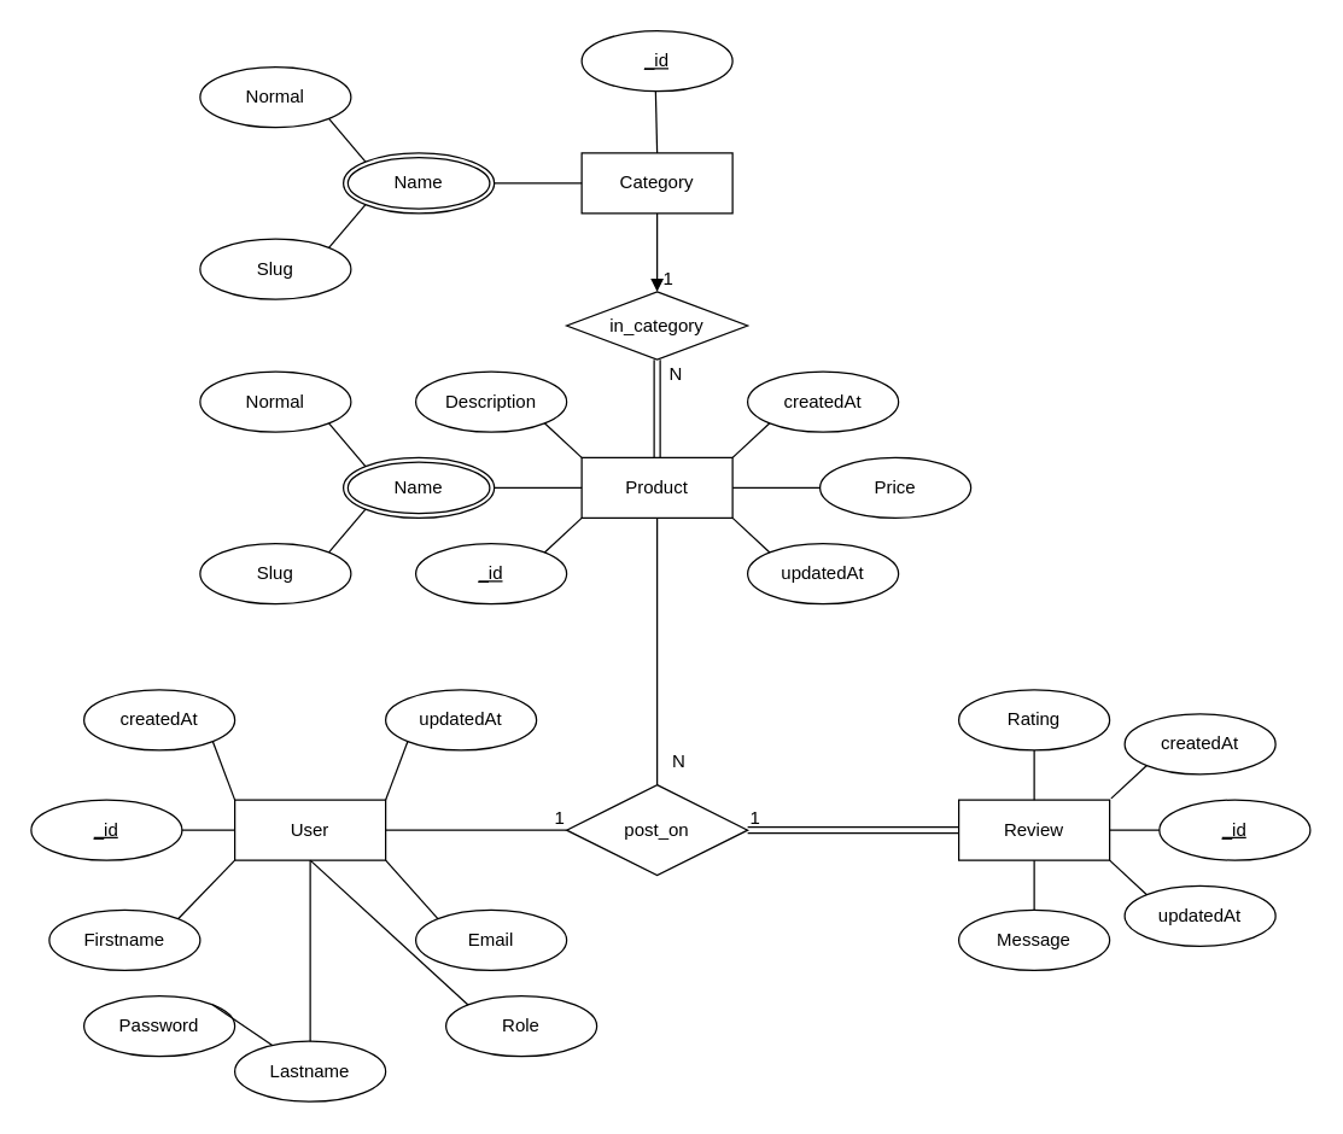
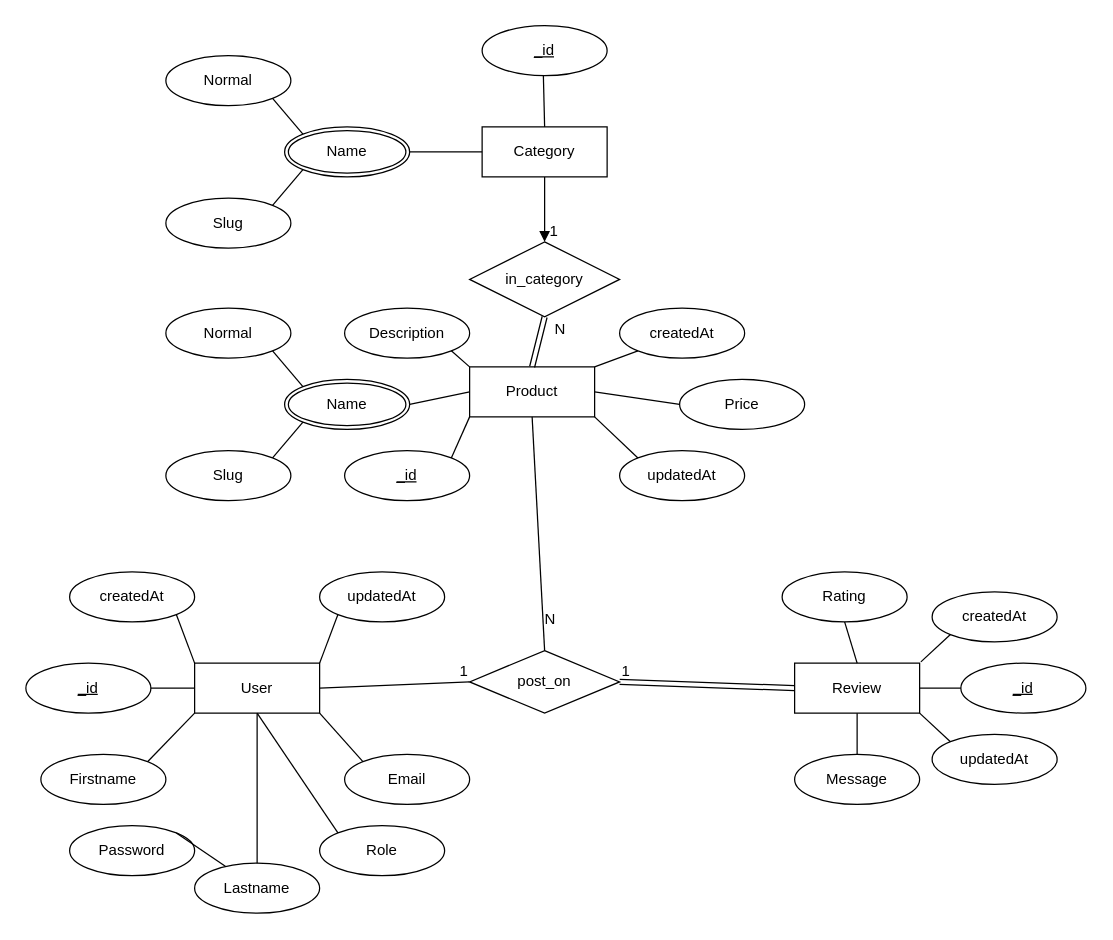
- <mxCell id="13" value="in_category" style="shape=rhombus;perimeter=rhombusPerimeter;whiteSpace=wrap;html=1;align=center;" vertex="1" parent="1"><mxGeometry x="375" y="193" width="120" height="45" as="geometry" /></mxCell>
+ <mxCell id="13" value="in_category" style="shape=rhombus;perimeter=rhombusPerimeter;whiteSpace=wrap;html=1;align=center;" vertex="1" parent="1"><mxGeometry x="375" y="193" width="120" height="60" as="geometry" /></mxCell>
- <mxCell id="2" value="Product" style="whiteSpace=wrap;html=1;align=center;" vertex="1" parent="1"><mxGeometry x="385" y="303" width="100" height="40" as="geometry" /></mxCell>
+ <mxCell id="2" value="Product" style="whiteSpace=wrap;html=1;align=center;" vertex="1" parent="1"><mxGeometry x="375" y="293" width="100" height="40" as="geometry" /></mxCell>
- <mxCell id="40" value="Rating" style="ellipse;whiteSpace=wrap;html=1;align=center;" vertex="1" parent="1"><mxGeometry x="635" y="457" width="100" height="40" as="geometry" /></mxCell>
+ <mxCell id="40" value="Rating" style="ellipse;whiteSpace=wrap;html=1;align=center;" vertex="1" parent="1"><mxGeometry x="625" y="457" width="100" height="40" as="geometry" /></mxCell>
- <mxCell id="6" value="post_on" style="shape=rhombus;perimeter=rhombusPerimeter;whiteSpace=wrap;html=1;align=center;" vertex="1" parent="1"><mxGeometry x="375" y="520" width="120" height="60" as="geometry" /></mxCell>
+ <mxCell id="6" value="post_on" style="shape=rhombus;perimeter=rhombusPerimeter;whiteSpace=wrap;html=1;align=center;" vertex="1" parent="1"><mxGeometry x="375" y="520" width="120" height="50" as="geometry" /></mxCell>
- <mxCell id="58" value="Role" style="ellipse;whiteSpace=wrap;html=1;align=center;" vertex="1" parent="1"><mxGeometry x="295" y="660" width="100" height="40" as="geometry" /></mxCell>
+ <mxCell id="58" value="Role" style="ellipse;whiteSpace=wrap;html=1;align=center;" vertex="1" parent="1"><mxGeometry x="255" y="660" width="100" height="40" as="geometry" /></mxCell>
